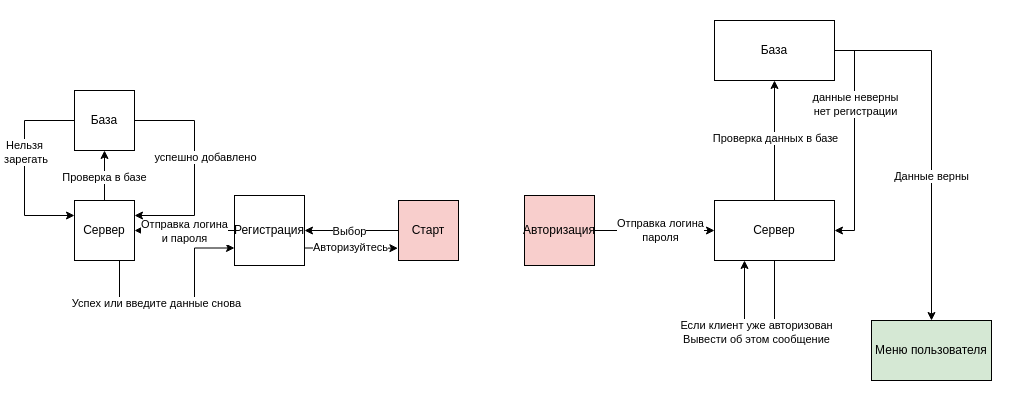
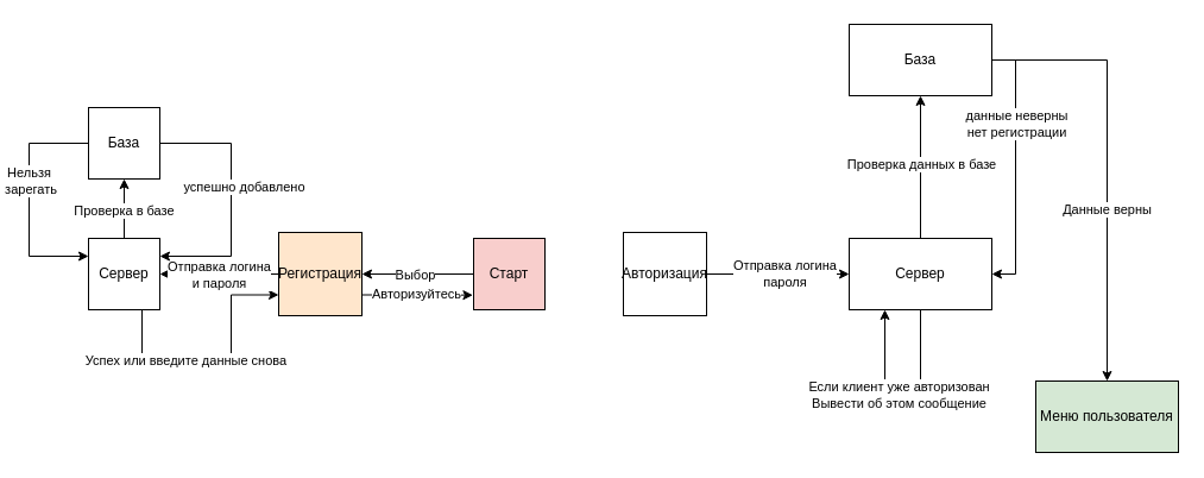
- <mxCell id="5" value="Регистрация" style="whiteSpace=wrap;html=1;aspect=fixed;" vertex="1" parent="1"><mxGeometry x="230" y="195" width="70" height="70" as="geometry" /></mxCell>
+ <mxCell id="5" value="Регистрация" style="whiteSpace=wrap;html=1;aspect=fixed;fillColor=#ffe6cc;" vertex="1" parent="1"><mxGeometry x="230" y="195" width="70" height="70" as="geometry" /></mxCell>
- <mxCell id="20" value="Авторизация" style="whiteSpace=wrap;html=1;aspect=fixed;fillColor=#f8cecc;" vertex="1" parent="1"><mxGeometry x="520" y="195" width="70" height="70" as="geometry" /></mxCell>
+ <mxCell id="20" value="Авторизация" style="whiteSpace=wrap;html=1;aspect=fixed;" vertex="1" parent="1"><mxGeometry x="520" y="195" width="70" height="70" as="geometry" /></mxCell>
